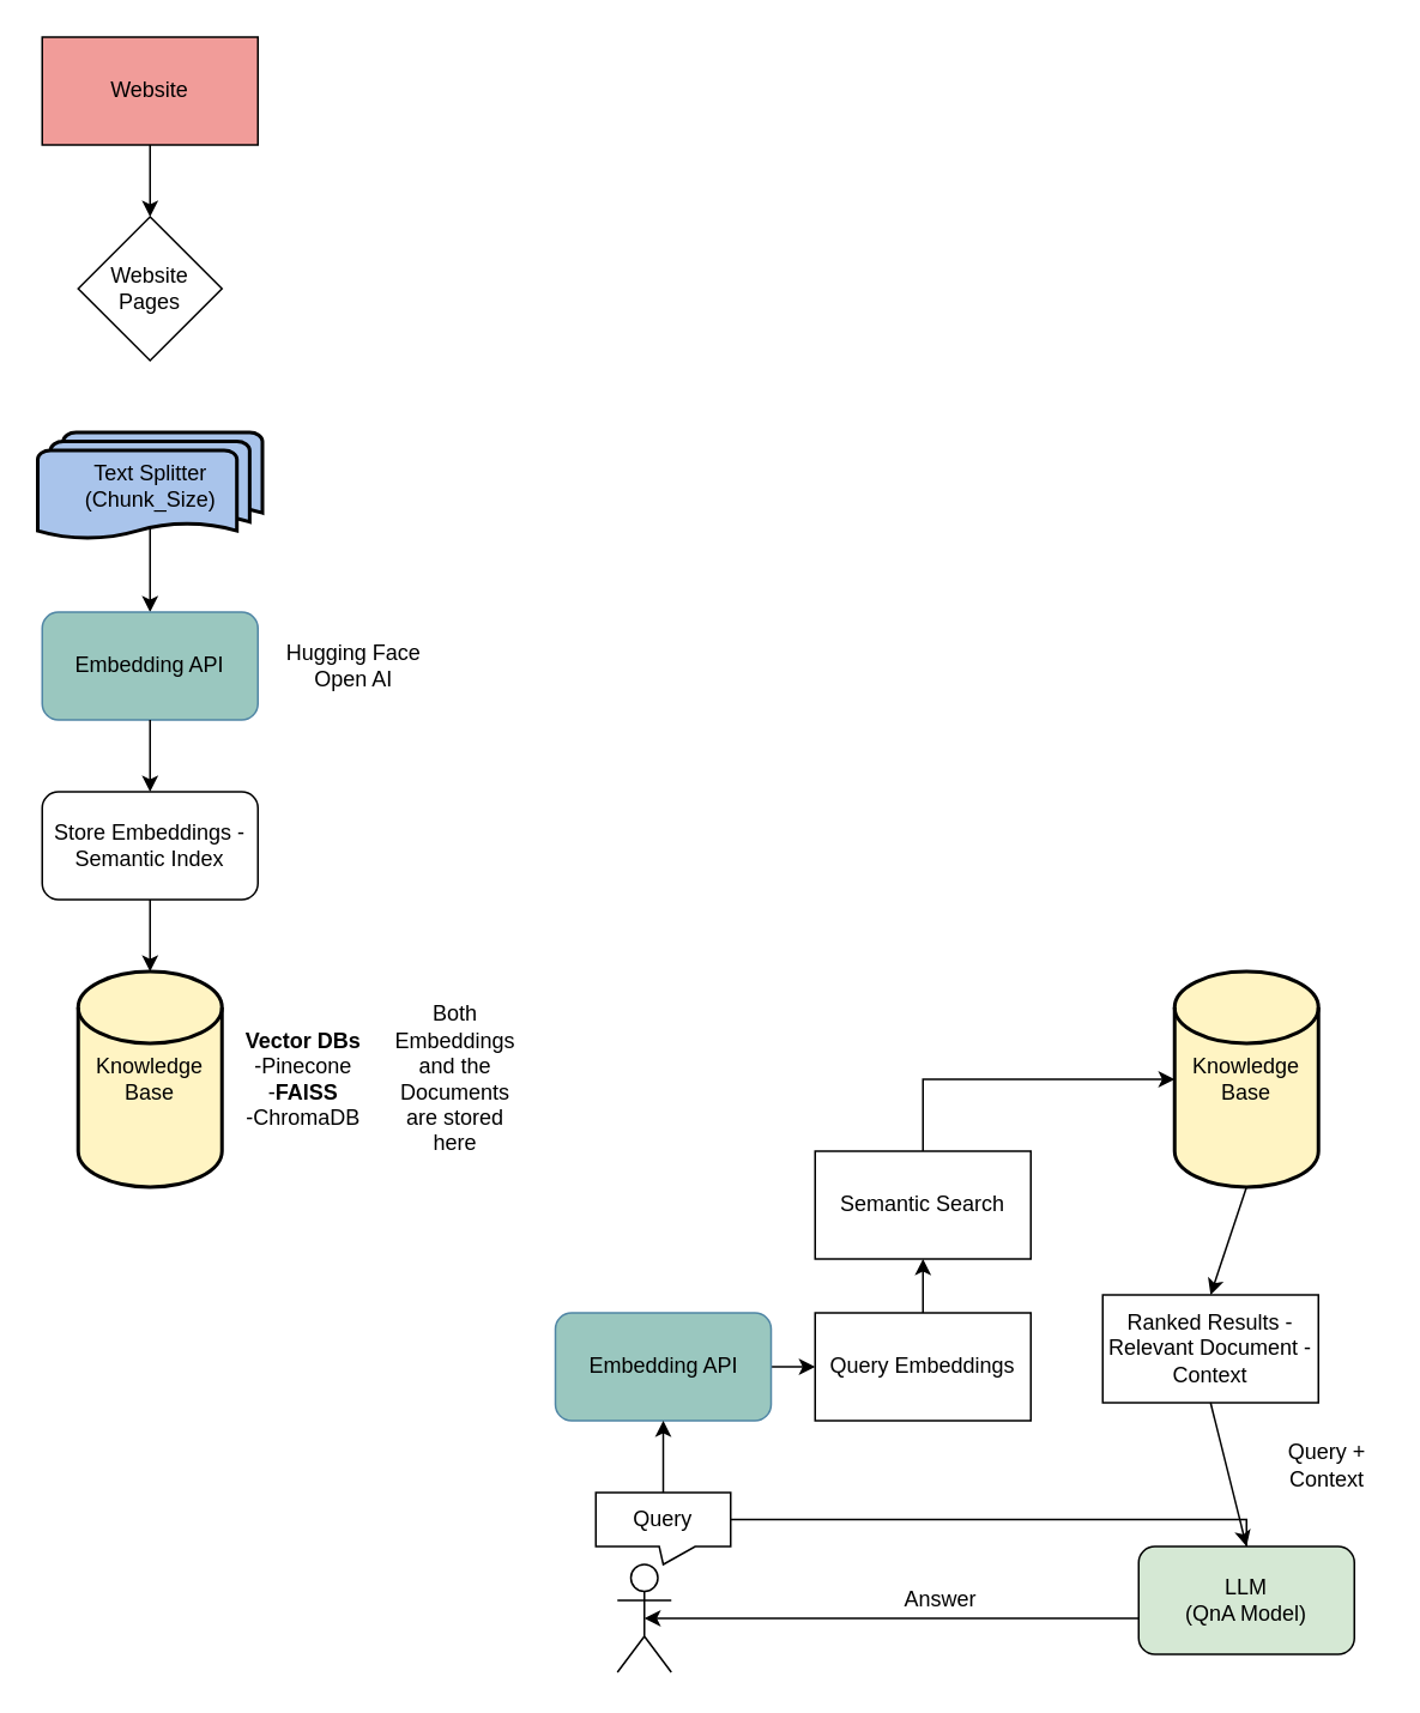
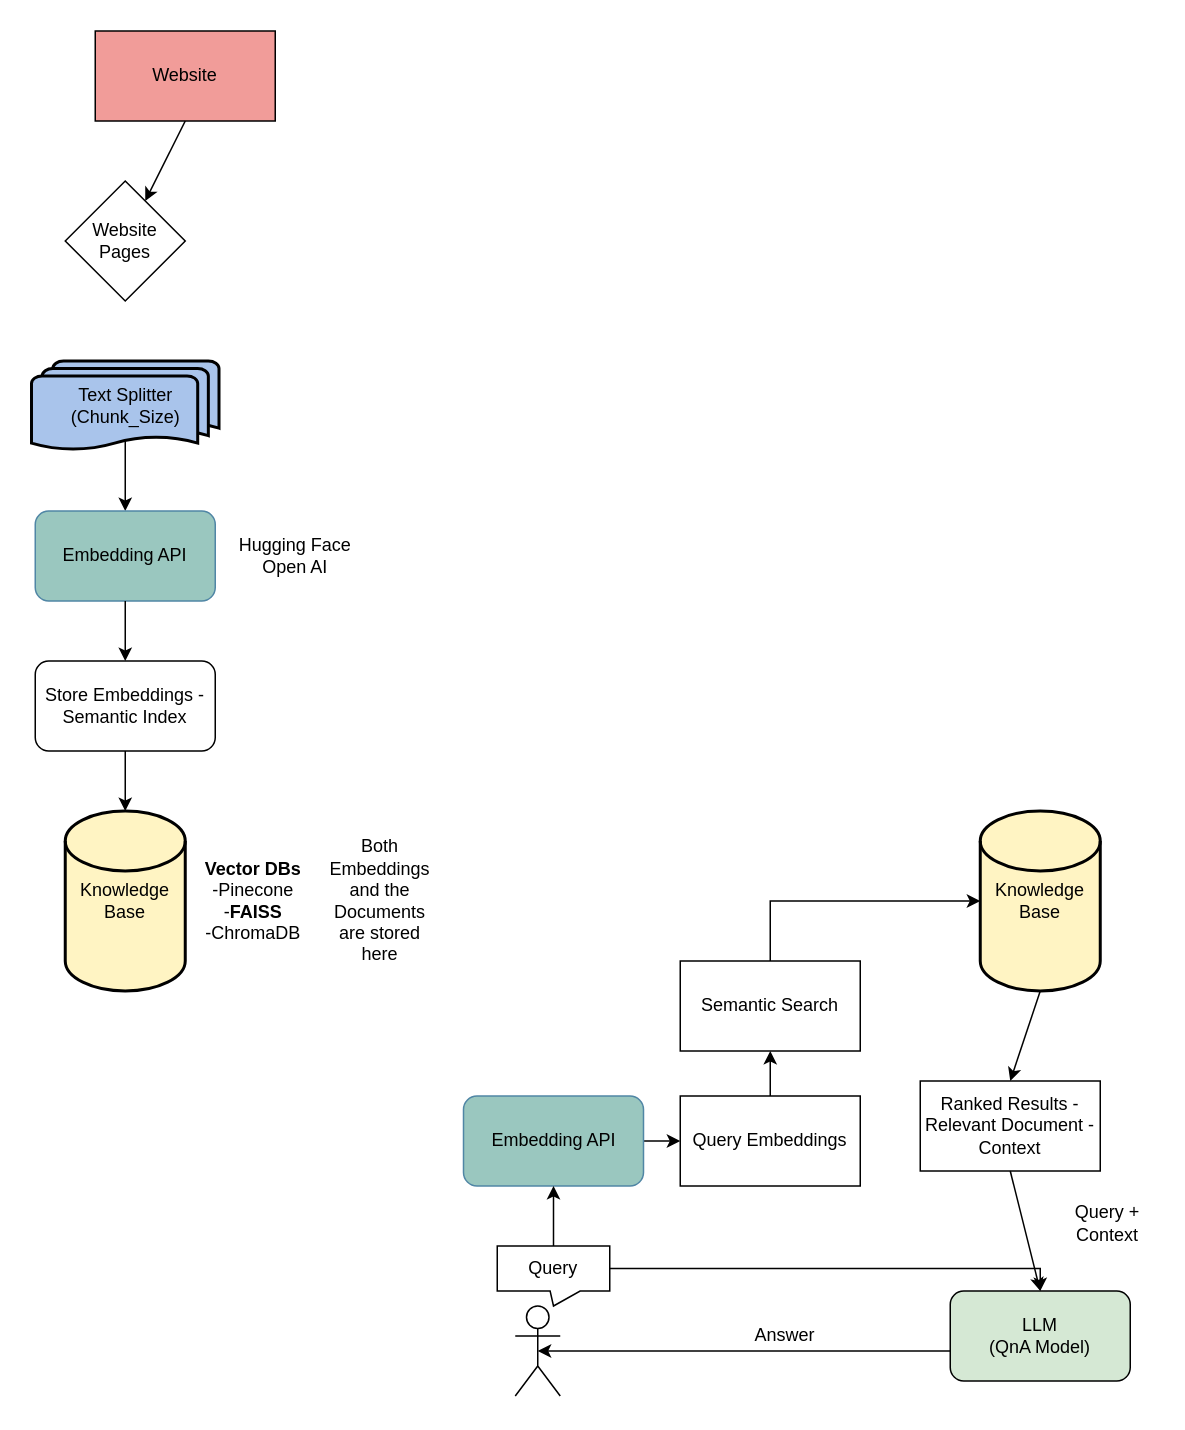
- <mxCell id="3" value="Website" style="rounded=0;whiteSpace=wrap;html=1;fillColor=#F19C99;" vertex="1" parent="1"><mxGeometry x="23" y="20" width="120" height="60" as="geometry" /></mxCell>
+ <mxCell id="3" value="Website" style="rounded=0;whiteSpace=wrap;html=1;fillColor=#F19C99;" vertex="1" parent="1"><mxGeometry x="63" y="20" width="120" height="60" as="geometry" /></mxCell>
- <mxCell id="17" style="edgeStyle=orthogonalEdgeStyle;rounded=0;orthogonalLoop=1;jettySize=auto;html=1;exitX=0;exitY=0;exitDx=75;exitDy=15;exitPerimeter=0;entryX=0.5;entryY=0;entryDx=0;entryDy=0;endArrow=none;" edge="1" parent="1" source="18" target="28"><mxGeometry relative="1" as="geometry"><mxPoint x="603" y="790" as="targetPoint" /><Array as="points"><mxPoint x="693" y="845" /></Array></mxGeometry></mxCell>
+ <mxCell id="17" style="edgeStyle=orthogonalEdgeStyle;rounded=0;orthogonalLoop=1;jettySize=auto;html=1;exitX=0;exitY=0;exitDx=75;exitDy=15;exitPerimeter=0;entryX=0.5;entryY=0;entryDx=0;entryDy=0;" edge="1" parent="1" source="18" target="28"><mxGeometry relative="1" as="geometry"><mxPoint x="603" y="790" as="targetPoint" /><Array as="points"><mxPoint x="693" y="845" /></Array></mxGeometry></mxCell>
